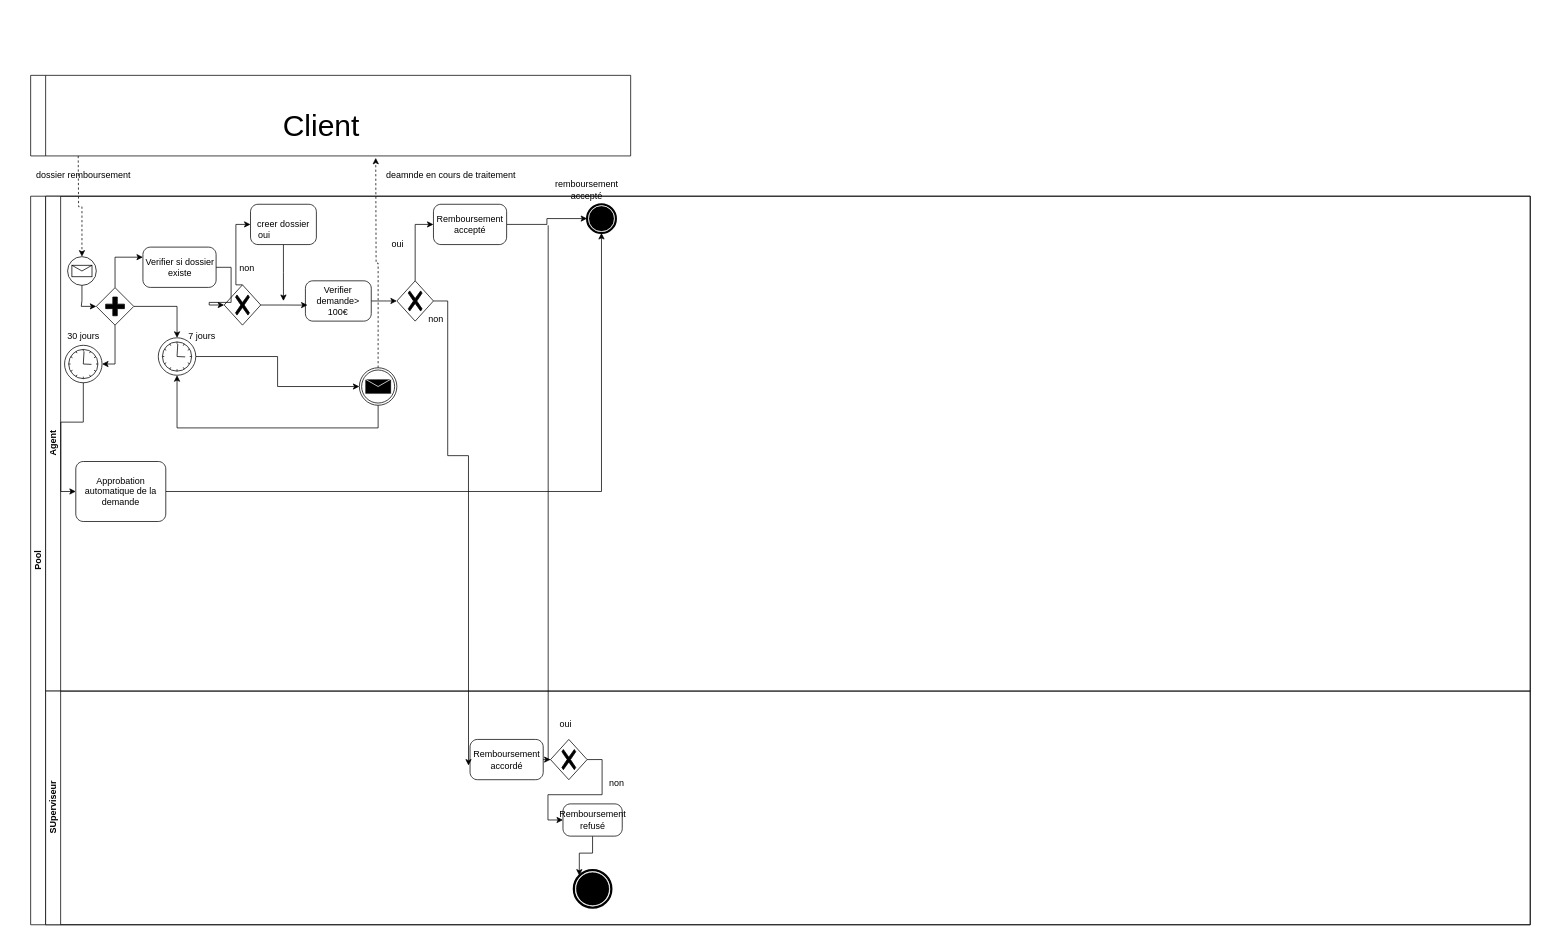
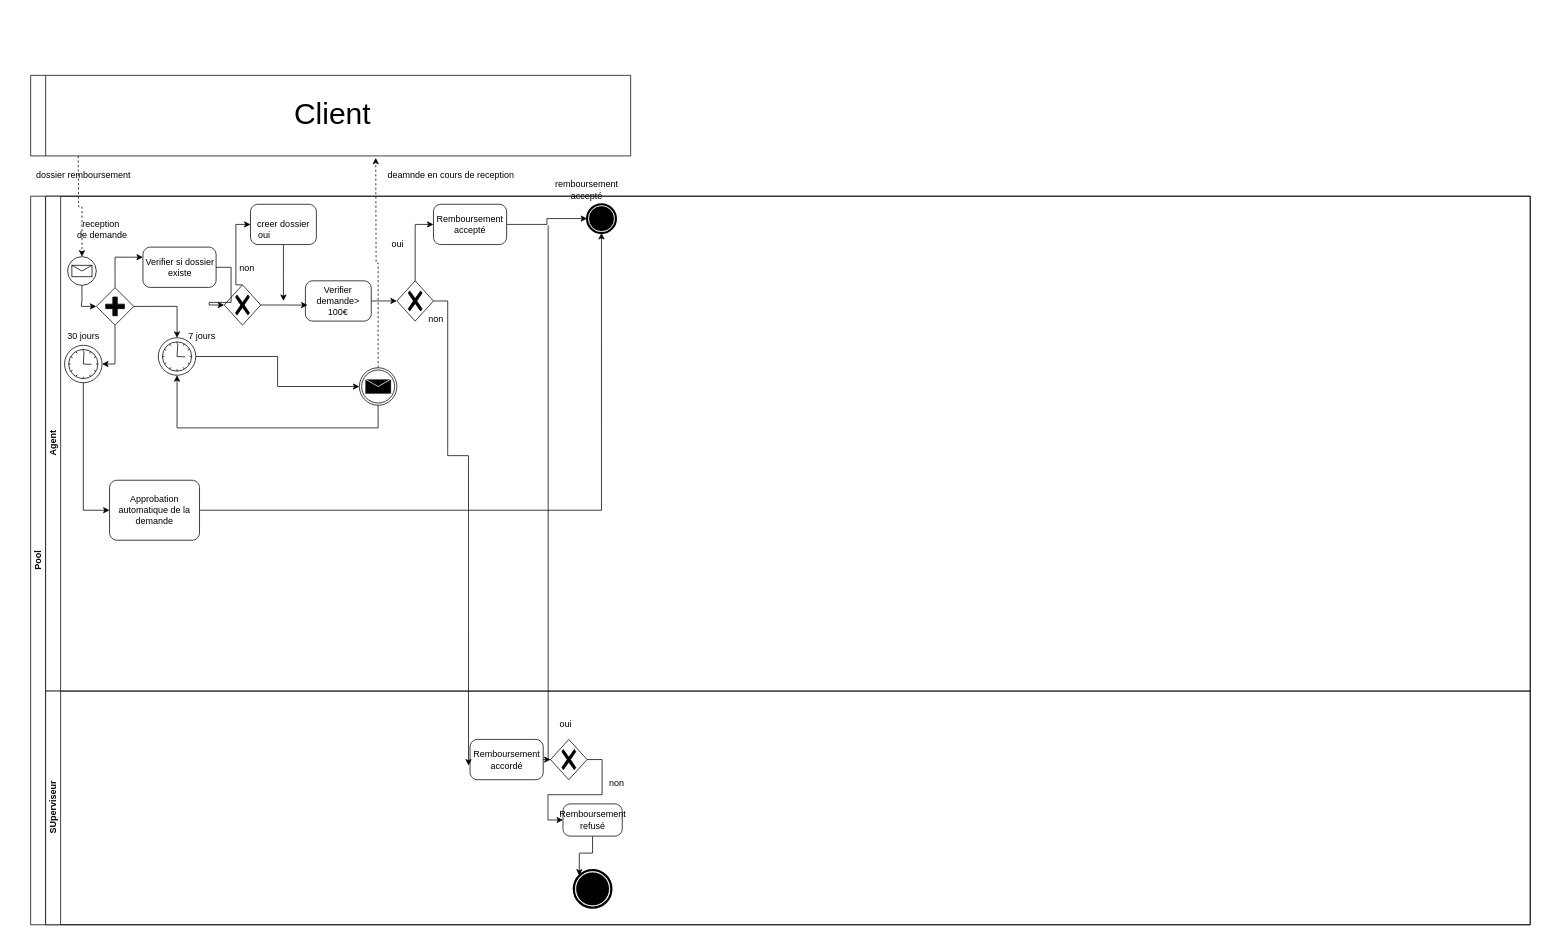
- <mxCell id="7" value="&lt;font style=&quot;font-size: 40px;&quot;&gt;Client&lt;/font&gt;" style="text;html=1;align=center;verticalAlign=middle;resizable=0;points=[];autosize=1;strokeColor=none;fillColor=none;" parent="6" vertex="1"><mxGeometry x="322.451" y="36.493" width="130" height="60" as="geometry" /></mxCell>
+ <mxCell id="7" value="&lt;font style=&quot;font-size: 40px;&quot;&gt;Client&lt;/font&gt;" style="text;html=1;align=center;verticalAlign=middle;resizable=0;points=[];autosize=1;strokeColor=none;fillColor=none;" parent="6" vertex="1"><mxGeometry x="337.451" y="21.493" width="130" height="60" as="geometry" /></mxCell>
- <mxCell id="58" value="deamnde en cours de traitement" style="text;html=1;align=center;verticalAlign=middle;resizable=0;points=[];autosize=1;strokeColor=none;fillColor=none;" parent="4" vertex="1"><mxGeometry x="470" y="118.21" width="200" height="30" as="geometry" /></mxCell>
+ <mxCell id="58" value="deamnde en cours de reception" style="text;html=1;align=center;verticalAlign=middle;resizable=0;points=[];autosize=1;strokeColor=none;fillColor=none;" parent="4" vertex="1"><mxGeometry x="470" y="118.21" width="200" height="30" as="geometry" /></mxCell>
+ <mxCell id="11" value="&lt;div&gt;reception&amp;nbsp;&lt;/div&gt;&lt;div&gt;de demande&lt;/div&gt;" style="text;html=1;align=center;verticalAlign=middle;resizable=0;points=[];autosize=1;strokeColor=none;fillColor=none;" parent="9" vertex="1"><mxGeometry x="29.759" y="24.475" width="90" height="40" as="geometry" /></mxCell>
- <mxCell id="43" value="Approbation automatique de la demande" style="points=[[0.25,0,0],[0.5,0,0],[0.75,0,0],[1,0.25,0],[1,0.5,0],[1,0.75,0],[0.75,1,0],[0.5,1,0],[0.25,1,0],[0,0.75,0],[0,0.5,0],[0,0.25,0]];shape=mxgraph.bpmn.task;whiteSpace=wrap;rectStyle=rounded;size=10;html=1;container=1;expand=0;collapsible=0;taskMarker=abstract;" vertex="1" parent="9"><mxGeometry x="40.241" y="353.806" width="120" height="80" as="geometry" /></mxCell>
+ <mxCell id="43" value="Approbation automatique de la demande" style="points=[[0.25,0,0],[0.5,0,0],[0.75,0,0],[1,0.25,0],[1,0.5,0],[1,0.75,0],[0.75,1,0],[0.5,1,0],[0.25,1,0],[0,0.75,0],[0,0.5,0],[0,0.25,0]];shape=mxgraph.bpmn.task;whiteSpace=wrap;rectStyle=rounded;size=10;html=1;container=1;expand=0;collapsible=0;taskMarker=abstract;" vertex="1" parent="9"><mxGeometry x="85.241" y="378.806" width="120" height="80" as="geometry" /></mxCell>
